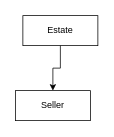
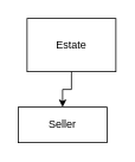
- <mxCell id="2" value="Estate" style="whiteSpace=wrap;html=1;" vertex="1" parent="1"><mxGeometry x="30" y="20" width="100" height="40" as="geometry" /></mxCell>
+ <mxCell id="2" value="Estate" style="whiteSpace=wrap;html=1;" vertex="1" parent="1"><mxGeometry x="30" y="20" width="100" height="60" as="geometry" /></mxCell>
